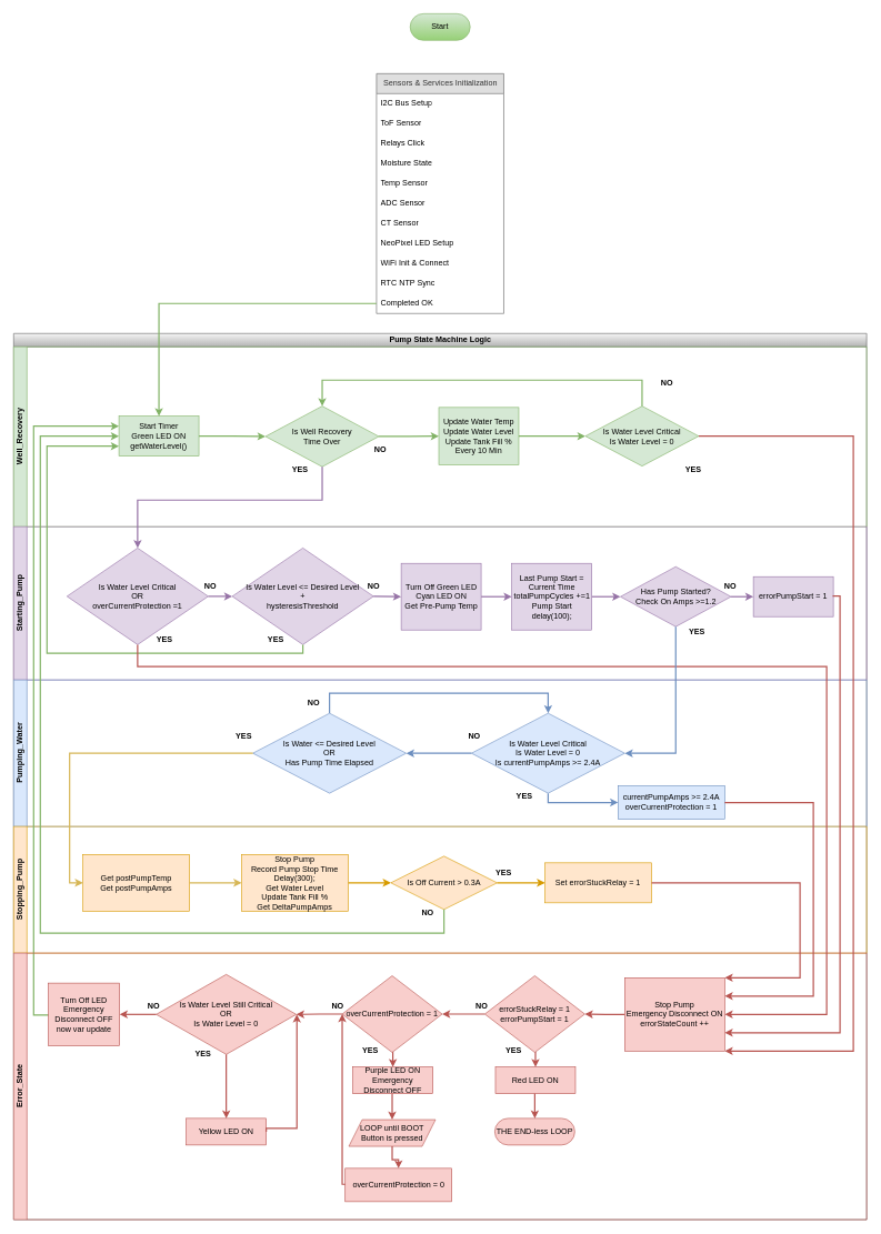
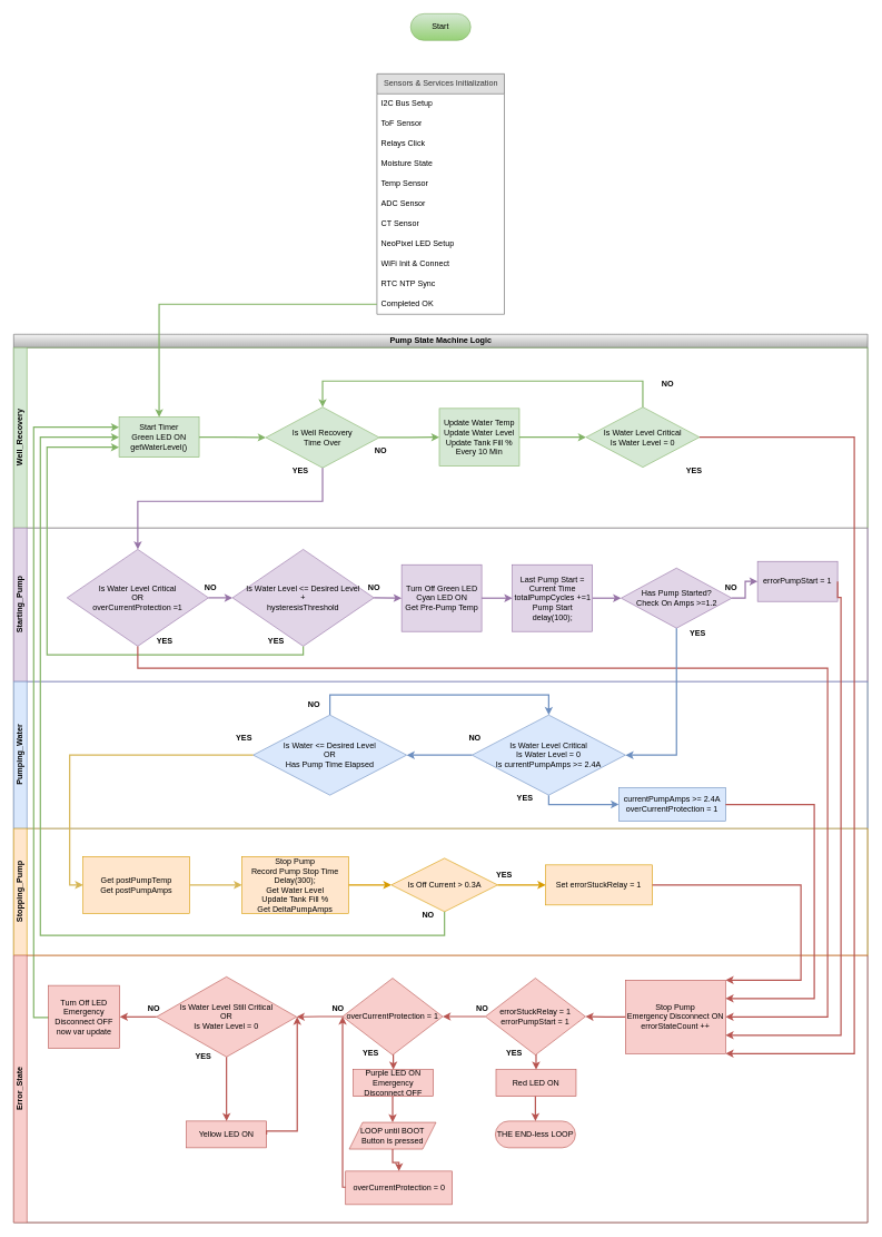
- <mxCell id="34" value="errorPumpStart = 1" style="whiteSpace=wrap;html=1;fillColor=#e1d5e7;strokeColor=#9673a6;" parent="17" vertex="1"><mxGeometry x="1110" y="75" width="120" height="60" as="geometry" /></mxCell>
+ <mxCell id="34" value="errorPumpStart = 1" style="whiteSpace=wrap;html=1;fillColor=#e1d5e7;strokeColor=#9673a6;" parent="17" vertex="1"><mxGeometry x="1115" y="50" width="120" height="60" as="geometry" /></mxCell>
